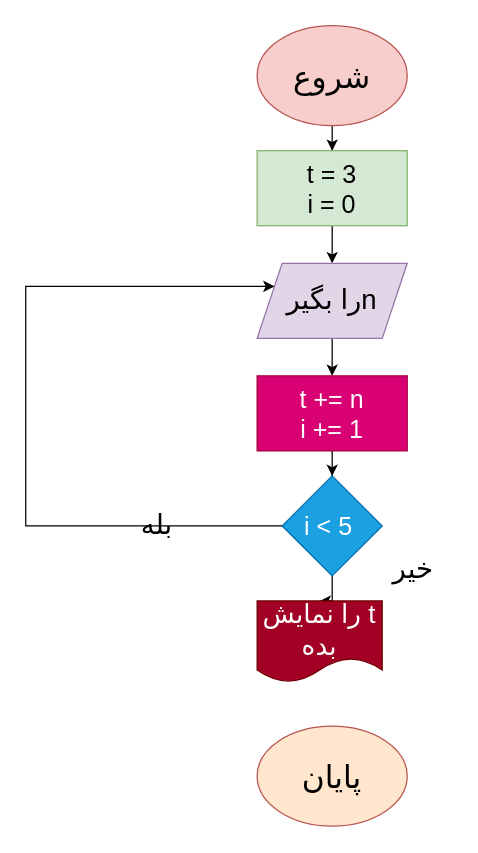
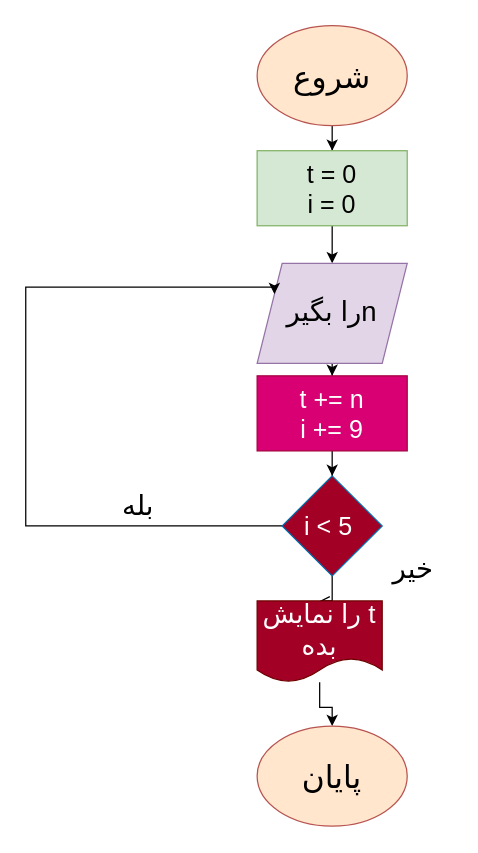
- <mxCell id="3" value="&lt;font style=&quot;font-size: 25px;&quot;&gt;شروع&lt;/font&gt;" style="ellipse;whiteSpace=wrap;html=1;fillColor=#f8cecc;strokeColor=#b85450;" vertex="1" parent="1"><mxGeometry x="205" y="20" width="120" height="80" as="geometry" /></mxCell>
+ <mxCell id="3" value="&lt;font style=&quot;font-size: 25px;&quot;&gt;شروع&lt;/font&gt;" style="ellipse;whiteSpace=wrap;html=1;fillColor=#ffe6cc;strokeColor=#b85450;" vertex="1" parent="1"><mxGeometry x="205" y="20" width="120" height="80" as="geometry" /></mxCell>
- <mxCell id="5" value="&lt;font style=&quot;font-size: 20px;&quot;&gt;t = 3&lt;br&gt;i = 0&lt;/font&gt;" style="rounded=0;whiteSpace=wrap;html=1;fillColor=#d5e8d4;strokeColor=#82b366;" vertex="1" parent="1"><mxGeometry x="205" y="120" width="120" height="60" as="geometry" /></mxCell>
+ <mxCell id="5" value="&lt;font style=&quot;font-size: 20px;&quot;&gt;t = 0&lt;br&gt;i = 0&lt;/font&gt;" style="rounded=0;whiteSpace=wrap;html=1;fillColor=#d5e8d4;strokeColor=#82b366;" vertex="1" parent="1"><mxGeometry x="205" y="120" width="120" height="60" as="geometry" /></mxCell>
- <mxCell id="7" value="&lt;div style=&quot;direction: rtl;&quot;&gt;&lt;span style=&quot;background-color: initial;&quot;&gt;&lt;font style=&quot;font-size: 22px;&quot;&gt;nرا بگیر&lt;/font&gt;&lt;/span&gt;&lt;/div&gt;" style="shape=parallelogram;perimeter=parallelogramPerimeter;whiteSpace=wrap;html=1;fixedSize=1;fillColor=#e1d5e7;strokeColor=#9673a6;" vertex="1" parent="1"><mxGeometry x="205" y="210" width="120" height="60" as="geometry" /></mxCell>
+ <mxCell id="7" value="&lt;div style=&quot;direction: rtl;&quot;&gt;&lt;span style=&quot;background-color: initial;&quot;&gt;&lt;font style=&quot;font-size: 22px;&quot;&gt;nرا بگیر&lt;/font&gt;&lt;/span&gt;&lt;/div&gt;" style="shape=parallelogram;perimeter=parallelogramPerimeter;whiteSpace=wrap;html=1;fixedSize=1;fillColor=#e1d5e7;strokeColor=#9673a6;" vertex="1" parent="1"><mxGeometry x="205" y="210" width="120" height="80" as="geometry" /></mxCell>
- <mxCell id="9" value="&lt;font style=&quot;font-size: 20px;&quot;&gt;t += n&lt;br&gt;i += 1&lt;/font&gt;" style="rounded=0;whiteSpace=wrap;html=1;fillColor=#d80073;strokeColor=#A50040;fontColor=#ffffff;" vertex="1" parent="1"><mxGeometry x="205" y="300" width="120" height="60" as="geometry" /></mxCell>
+ <mxCell id="9" value="&lt;font style=&quot;font-size: 20px;&quot;&gt;t += n&lt;br&gt;i += 9&lt;/font&gt;" style="rounded=0;whiteSpace=wrap;html=1;fillColor=#d80073;strokeColor=#A50040;fontColor=#ffffff;" vertex="1" parent="1"><mxGeometry x="205" y="300" width="120" height="60" as="geometry" /></mxCell>
- <mxCell id="13" value="&lt;font style=&quot;font-size: 22px;&quot;&gt;بله&lt;/font&gt;" style="text;html=1;strokeColor=none;fillColor=none;align=center;verticalAlign=middle;whiteSpace=wrap;rounded=0;" vertex="1" parent="1"><mxGeometry x="95" y="405" width="60" height="30" as="geometry" /></mxCell>
+ <mxCell id="13" value="&lt;font style=&quot;font-size: 22px;&quot;&gt;بله&lt;/font&gt;" style="text;html=1;strokeColor=none;fillColor=none;align=center;verticalAlign=middle;whiteSpace=wrap;rounded=0;" vertex="1" parent="1"><mxGeometry x="80" y="390" width="60" height="30" as="geometry" /></mxCell>
- <mxCell id="12" value="&lt;font style=&quot;font-size: 20px;&quot;&gt;i &amp;lt; 5&amp;nbsp;&lt;/font&gt;" style="rhombus;whiteSpace=wrap;html=1;fillColor=#1ba1e2;fontColor=#ffffff;strokeColor=#006EAF;" vertex="1" parent="1"><mxGeometry x="225" y="380" width="80" height="80" as="geometry" /></mxCell>
+ <mxCell id="12" value="&lt;font style=&quot;font-size: 20px;&quot;&gt;i &amp;lt; 5&amp;nbsp;&lt;/font&gt;" style="rhombus;whiteSpace=wrap;html=1;fillColor=#a20025;fontColor=#ffffff;strokeColor=#006EAF;" vertex="1" parent="1"><mxGeometry x="225" y="380" width="80" height="80" as="geometry" /></mxCell>
- <mxCell id="11" value="" style="edgeStyle=orthogonalEdgeStyle;rounded=0;orthogonalLoop=1;jettySize=auto;html=1;" edge="1" parent="1" source="12" target="15"><mxGeometry relative="1" as="geometry" /></mxCell>
+ <mxCell id="11" value="" style="edgeStyle=orthogonalEdgeStyle;rounded=0;orthogonalLoop=1;jettySize=auto;html=1;endArrow=open;" edge="1" parent="1" source="12" target="15"><mxGeometry relative="1" as="geometry" /></mxCell>
+ <mxCell id="14" value="" style="edgeStyle=orthogonalEdgeStyle;rounded=0;orthogonalLoop=1;jettySize=auto;html=1;" edge="1" parent="1" source="15" target="16"><mxGeometry relative="1" as="geometry" /></mxCell>
